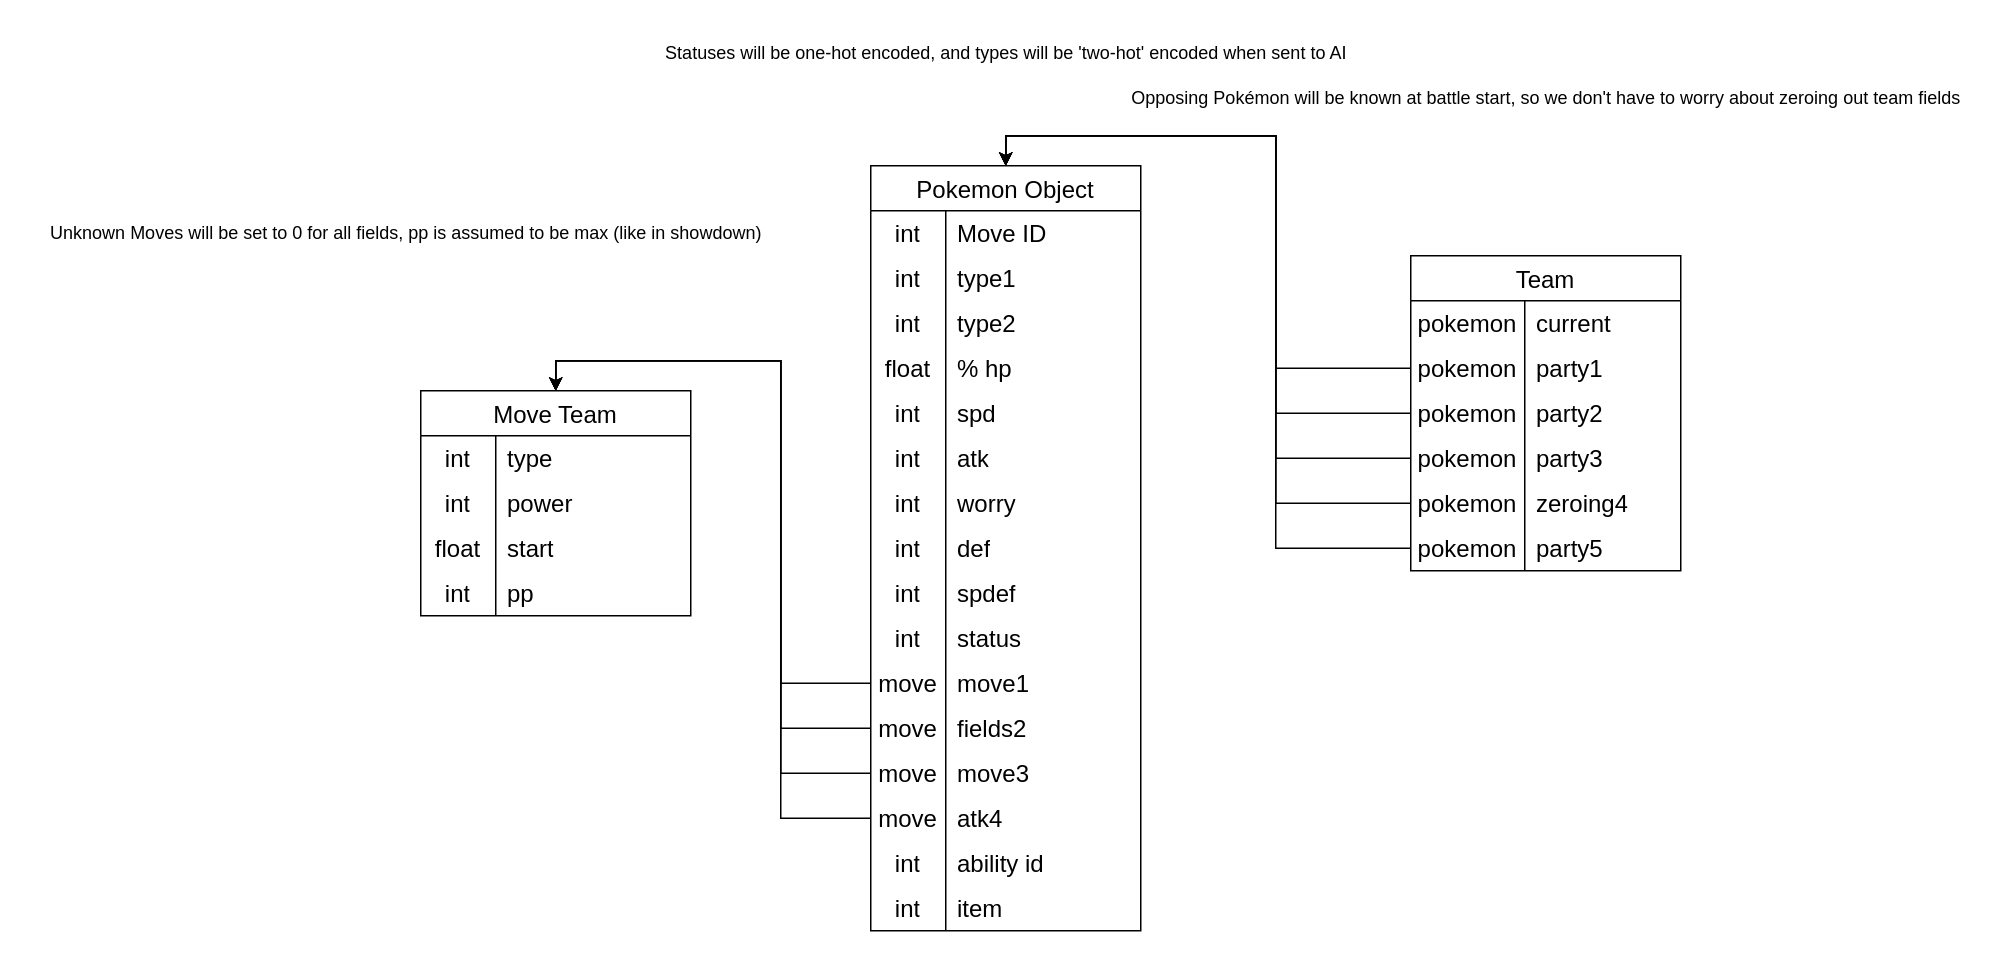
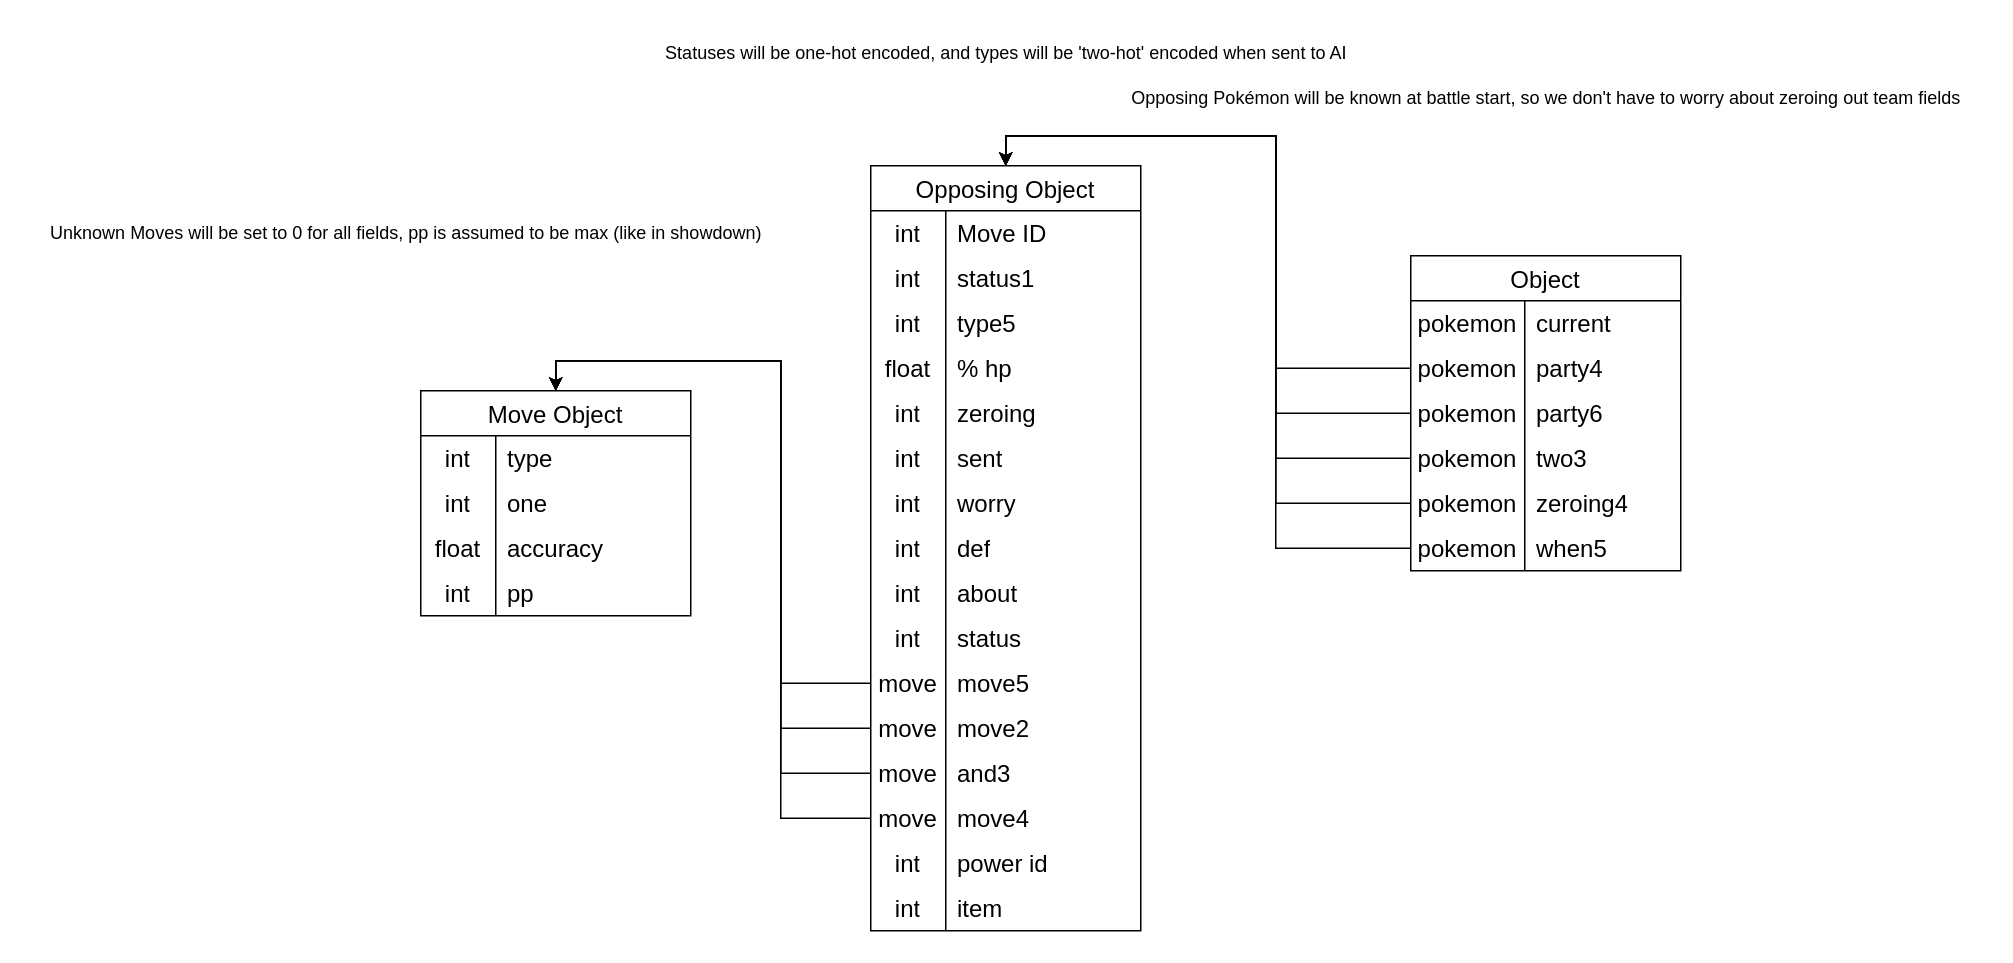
- <mxCell id="2" value="Pokemon Object" style="shape=table;startSize=30;container=1;collapsible=0;childLayout=tableLayout;fixedRows=1;rowLines=0;fontStyle=0;strokeColor=default;fontSize=16;" vertex="1" parent="1"><mxGeometry x="580" y="110" width="180" height="510" as="geometry" /></mxCell>
+ <mxCell id="2" value="Opposing Object" style="shape=table;startSize=30;container=1;collapsible=0;childLayout=tableLayout;fixedRows=1;rowLines=0;fontStyle=0;strokeColor=default;fontSize=16;" vertex="1" parent="1"><mxGeometry x="580" y="110" width="180" height="510" as="geometry" /></mxCell>
- <mxCell id="8" value="type1" style="shape=partialRectangle;html=1;whiteSpace=wrap;connectable=0;fillColor=none;top=0;left=0;bottom=0;right=0;align=left;spacingLeft=6;overflow=hidden;strokeColor=inherit;fontSize=16;" vertex="1" parent="6"><mxGeometry x="50" width="130" height="30" as="geometry"><mxRectangle width="130" height="30" as="alternateBounds" /></mxGeometry></mxCell>
+ <mxCell id="8" value="status1" style="shape=partialRectangle;html=1;whiteSpace=wrap;connectable=0;fillColor=none;top=0;left=0;bottom=0;right=0;align=left;spacingLeft=6;overflow=hidden;strokeColor=inherit;fontSize=16;" vertex="1" parent="6"><mxGeometry x="50" width="130" height="30" as="geometry"><mxRectangle width="130" height="30" as="alternateBounds" /></mxGeometry></mxCell>
- <mxCell id="65" value="Team" style="shape=table;startSize=30;container=1;collapsible=0;childLayout=tableLayout;fixedRows=1;rowLines=0;fontStyle=0;strokeColor=default;fontSize=16;" vertex="1" parent="1"><mxGeometry x="940" y="170" width="180" height="210" as="geometry" /></mxCell>
+ <mxCell id="65" value="Object" style="shape=table;startSize=30;container=1;collapsible=0;childLayout=tableLayout;fixedRows=1;rowLines=0;fontStyle=0;strokeColor=default;fontSize=16;" vertex="1" parent="1"><mxGeometry x="940" y="170" width="180" height="210" as="geometry" /></mxCell>
- <mxCell id="11" value="type2" style="shape=partialRectangle;html=1;whiteSpace=wrap;connectable=0;fillColor=none;top=0;left=0;bottom=0;right=0;align=left;spacingLeft=6;overflow=hidden;strokeColor=inherit;fontSize=16;" vertex="1" parent="9"><mxGeometry x="50" width="130" height="30" as="geometry"><mxRectangle width="130" height="30" as="alternateBounds" /></mxGeometry></mxCell>
+ <mxCell id="11" value="type5" style="shape=partialRectangle;html=1;whiteSpace=wrap;connectable=0;fillColor=none;top=0;left=0;bottom=0;right=0;align=left;spacingLeft=6;overflow=hidden;strokeColor=inherit;fontSize=16;" vertex="1" parent="9"><mxGeometry x="50" width="130" height="30" as="geometry"><mxRectangle width="130" height="30" as="alternateBounds" /></mxGeometry></mxCell>
- <mxCell id="71" value="party1" style="shape=partialRectangle;html=1;whiteSpace=wrap;connectable=0;fillColor=none;top=0;left=0;bottom=0;right=0;align=left;spacingLeft=6;overflow=hidden;strokeColor=inherit;fontSize=16;" vertex="1" parent="69"><mxGeometry x="76" width="104" height="30" as="geometry"><mxRectangle width="104" height="30" as="alternateBounds" /></mxGeometry></mxCell>
+ <mxCell id="71" value="party4" style="shape=partialRectangle;html=1;whiteSpace=wrap;connectable=0;fillColor=none;top=0;left=0;bottom=0;right=0;align=left;spacingLeft=6;overflow=hidden;strokeColor=inherit;fontSize=16;" vertex="1" parent="69"><mxGeometry x="76" width="104" height="30" as="geometry"><mxRectangle width="104" height="30" as="alternateBounds" /></mxGeometry></mxCell>
- <mxCell id="17" value="spd" style="shape=partialRectangle;html=1;whiteSpace=wrap;connectable=0;fillColor=none;top=0;left=0;bottom=0;right=0;align=left;spacingLeft=6;overflow=hidden;strokeColor=inherit;fontSize=16;" vertex="1" parent="15"><mxGeometry x="50" width="130" height="30" as="geometry"><mxRectangle width="130" height="30" as="alternateBounds" /></mxGeometry></mxCell>
+ <mxCell id="17" value="zeroing" style="shape=partialRectangle;html=1;whiteSpace=wrap;connectable=0;fillColor=none;top=0;left=0;bottom=0;right=0;align=left;spacingLeft=6;overflow=hidden;strokeColor=inherit;fontSize=16;" vertex="1" parent="15"><mxGeometry x="50" width="130" height="30" as="geometry"><mxRectangle width="130" height="30" as="alternateBounds" /></mxGeometry></mxCell>
- <mxCell id="74" value="party2" style="shape=partialRectangle;html=1;whiteSpace=wrap;connectable=0;fillColor=none;top=0;left=0;bottom=0;right=0;align=left;spacingLeft=6;overflow=hidden;strokeColor=inherit;fontSize=16;" vertex="1" parent="72"><mxGeometry x="76" width="104" height="30" as="geometry"><mxRectangle width="104" height="30" as="alternateBounds" /></mxGeometry></mxCell>
+ <mxCell id="74" value="party6" style="shape=partialRectangle;html=1;whiteSpace=wrap;connectable=0;fillColor=none;top=0;left=0;bottom=0;right=0;align=left;spacingLeft=6;overflow=hidden;strokeColor=inherit;fontSize=16;" vertex="1" parent="72"><mxGeometry x="76" width="104" height="30" as="geometry"><mxRectangle width="104" height="30" as="alternateBounds" /></mxGeometry></mxCell>
- <mxCell id="52" value="Move Team" style="shape=table;startSize=30;container=1;collapsible=0;childLayout=tableLayout;fixedRows=1;rowLines=0;fontStyle=0;strokeColor=default;fontSize=16;" vertex="1" parent="1"><mxGeometry x="280" y="260" width="180" height="150" as="geometry" /></mxCell>
+ <mxCell id="52" value="Move Object" style="shape=table;startSize=30;container=1;collapsible=0;childLayout=tableLayout;fixedRows=1;rowLines=0;fontStyle=0;strokeColor=default;fontSize=16;" vertex="1" parent="1"><mxGeometry x="280" y="260" width="180" height="150" as="geometry" /></mxCell>
- <mxCell id="20" value="atk" style="shape=partialRectangle;html=1;whiteSpace=wrap;connectable=0;fillColor=none;top=0;left=0;bottom=0;right=0;align=left;spacingLeft=6;overflow=hidden;strokeColor=inherit;fontSize=16;" vertex="1" parent="18"><mxGeometry x="50" width="130" height="30" as="geometry"><mxRectangle width="130" height="30" as="alternateBounds" /></mxGeometry></mxCell>
+ <mxCell id="20" value="sent" style="shape=partialRectangle;html=1;whiteSpace=wrap;connectable=0;fillColor=none;top=0;left=0;bottom=0;right=0;align=left;spacingLeft=6;overflow=hidden;strokeColor=inherit;fontSize=16;" vertex="1" parent="18"><mxGeometry x="50" width="130" height="30" as="geometry"><mxRectangle width="130" height="30" as="alternateBounds" /></mxGeometry></mxCell>
- <mxCell id="77" value="party3" style="shape=partialRectangle;html=1;whiteSpace=wrap;connectable=0;fillColor=none;top=0;left=0;bottom=0;right=0;align=left;spacingLeft=6;overflow=hidden;strokeColor=inherit;fontSize=16;" vertex="1" parent="75"><mxGeometry x="76" width="104" height="30" as="geometry"><mxRectangle width="104" height="30" as="alternateBounds" /></mxGeometry></mxCell>
+ <mxCell id="77" value="two3" style="shape=partialRectangle;html=1;whiteSpace=wrap;connectable=0;fillColor=none;top=0;left=0;bottom=0;right=0;align=left;spacingLeft=6;overflow=hidden;strokeColor=inherit;fontSize=16;" vertex="1" parent="75"><mxGeometry x="76" width="104" height="30" as="geometry"><mxRectangle width="104" height="30" as="alternateBounds" /></mxGeometry></mxCell>
- <mxCell id="58" value="power" style="shape=partialRectangle;html=1;whiteSpace=wrap;connectable=0;fillColor=none;top=0;left=0;bottom=0;right=0;align=left;spacingLeft=6;overflow=hidden;strokeColor=inherit;fontSize=16;" vertex="1" parent="56"><mxGeometry x="50" width="130" height="30" as="geometry"><mxRectangle width="130" height="30" as="alternateBounds" /></mxGeometry></mxCell>
+ <mxCell id="58" value="one" style="shape=partialRectangle;html=1;whiteSpace=wrap;connectable=0;fillColor=none;top=0;left=0;bottom=0;right=0;align=left;spacingLeft=6;overflow=hidden;strokeColor=inherit;fontSize=16;" vertex="1" parent="56"><mxGeometry x="50" width="130" height="30" as="geometry"><mxRectangle width="130" height="30" as="alternateBounds" /></mxGeometry></mxCell>
- <mxCell id="61" value="start" style="shape=partialRectangle;html=1;whiteSpace=wrap;connectable=0;fillColor=none;top=0;left=0;bottom=0;right=0;align=left;spacingLeft=6;overflow=hidden;strokeColor=inherit;fontSize=16;" vertex="1" parent="59"><mxGeometry x="50" width="130" height="30" as="geometry"><mxRectangle width="130" height="30" as="alternateBounds" /></mxGeometry></mxCell>
+ <mxCell id="61" value="accuracy" style="shape=partialRectangle;html=1;whiteSpace=wrap;connectable=0;fillColor=none;top=0;left=0;bottom=0;right=0;align=left;spacingLeft=6;overflow=hidden;strokeColor=inherit;fontSize=16;" vertex="1" parent="59"><mxGeometry x="50" width="130" height="30" as="geometry"><mxRectangle width="130" height="30" as="alternateBounds" /></mxGeometry></mxCell>
- <mxCell id="83" value="party5" style="shape=partialRectangle;html=1;whiteSpace=wrap;connectable=0;fillColor=none;top=0;left=0;bottom=0;right=0;align=left;spacingLeft=6;overflow=hidden;strokeColor=inherit;fontSize=16;" vertex="1" parent="81"><mxGeometry x="76" width="104" height="30" as="geometry"><mxRectangle width="104" height="30" as="alternateBounds" /></mxGeometry></mxCell>
+ <mxCell id="83" value="when5" style="shape=partialRectangle;html=1;whiteSpace=wrap;connectable=0;fillColor=none;top=0;left=0;bottom=0;right=0;align=left;spacingLeft=6;overflow=hidden;strokeColor=inherit;fontSize=16;" vertex="1" parent="81"><mxGeometry x="76" width="104" height="30" as="geometry"><mxRectangle width="104" height="30" as="alternateBounds" /></mxGeometry></mxCell>
- <mxCell id="29" value="spdef" style="shape=partialRectangle;html=1;whiteSpace=wrap;connectable=0;fillColor=none;top=0;left=0;bottom=0;right=0;align=left;spacingLeft=6;overflow=hidden;strokeColor=inherit;fontSize=16;" vertex="1" parent="27"><mxGeometry x="50" width="130" height="30" as="geometry"><mxRectangle width="130" height="30" as="alternateBounds" /></mxGeometry></mxCell>
+ <mxCell id="29" value="about" style="shape=partialRectangle;html=1;whiteSpace=wrap;connectable=0;fillColor=none;top=0;left=0;bottom=0;right=0;align=left;spacingLeft=6;overflow=hidden;strokeColor=inherit;fontSize=16;" vertex="1" parent="27"><mxGeometry x="50" width="130" height="30" as="geometry"><mxRectangle width="130" height="30" as="alternateBounds" /></mxGeometry></mxCell>
- <mxCell id="35" value="move1" style="shape=partialRectangle;html=1;whiteSpace=wrap;connectable=0;fillColor=none;top=0;left=0;bottom=0;right=0;align=left;spacingLeft=6;overflow=hidden;strokeColor=inherit;fontSize=16;" vertex="1" parent="33"><mxGeometry x="50" width="130" height="30" as="geometry"><mxRectangle width="130" height="30" as="alternateBounds" /></mxGeometry></mxCell>
+ <mxCell id="35" value="move5" style="shape=partialRectangle;html=1;whiteSpace=wrap;connectable=0;fillColor=none;top=0;left=0;bottom=0;right=0;align=left;spacingLeft=6;overflow=hidden;strokeColor=inherit;fontSize=16;" vertex="1" parent="33"><mxGeometry x="50" width="130" height="30" as="geometry"><mxRectangle width="130" height="30" as="alternateBounds" /></mxGeometry></mxCell>
- <mxCell id="38" value="fields2" style="shape=partialRectangle;html=1;whiteSpace=wrap;connectable=0;fillColor=none;top=0;left=0;bottom=0;right=0;align=left;spacingLeft=6;overflow=hidden;strokeColor=inherit;fontSize=16;" vertex="1" parent="36"><mxGeometry x="50" width="130" height="30" as="geometry"><mxRectangle width="130" height="30" as="alternateBounds" /></mxGeometry></mxCell>
+ <mxCell id="38" value="move2" style="shape=partialRectangle;html=1;whiteSpace=wrap;connectable=0;fillColor=none;top=0;left=0;bottom=0;right=0;align=left;spacingLeft=6;overflow=hidden;strokeColor=inherit;fontSize=16;" vertex="1" parent="36"><mxGeometry x="50" width="130" height="30" as="geometry"><mxRectangle width="130" height="30" as="alternateBounds" /></mxGeometry></mxCell>
- <mxCell id="41" value="move3" style="shape=partialRectangle;html=1;whiteSpace=wrap;connectable=0;fillColor=none;top=0;left=0;bottom=0;right=0;align=left;spacingLeft=6;overflow=hidden;strokeColor=inherit;fontSize=16;" vertex="1" parent="39"><mxGeometry x="50" width="130" height="30" as="geometry"><mxRectangle width="130" height="30" as="alternateBounds" /></mxGeometry></mxCell>
+ <mxCell id="41" value="and3" style="shape=partialRectangle;html=1;whiteSpace=wrap;connectable=0;fillColor=none;top=0;left=0;bottom=0;right=0;align=left;spacingLeft=6;overflow=hidden;strokeColor=inherit;fontSize=16;" vertex="1" parent="39"><mxGeometry x="50" width="130" height="30" as="geometry"><mxRectangle width="130" height="30" as="alternateBounds" /></mxGeometry></mxCell>
- <mxCell id="44" value="atk4" style="shape=partialRectangle;html=1;whiteSpace=wrap;connectable=0;fillColor=none;top=0;left=0;bottom=0;right=0;align=left;spacingLeft=6;overflow=hidden;strokeColor=inherit;fontSize=16;" vertex="1" parent="42"><mxGeometry x="50" width="130" height="30" as="geometry"><mxRectangle width="130" height="30" as="alternateBounds" /></mxGeometry></mxCell>
+ <mxCell id="44" value="move4" style="shape=partialRectangle;html=1;whiteSpace=wrap;connectable=0;fillColor=none;top=0;left=0;bottom=0;right=0;align=left;spacingLeft=6;overflow=hidden;strokeColor=inherit;fontSize=16;" vertex="1" parent="42"><mxGeometry x="50" width="130" height="30" as="geometry"><mxRectangle width="130" height="30" as="alternateBounds" /></mxGeometry></mxCell>
- <mxCell id="47" value="ability id" style="shape=partialRectangle;html=1;whiteSpace=wrap;connectable=0;fillColor=none;top=0;left=0;bottom=0;right=0;align=left;spacingLeft=6;overflow=hidden;strokeColor=inherit;fontSize=16;" vertex="1" parent="45"><mxGeometry x="50" width="130" height="30" as="geometry"><mxRectangle width="130" height="30" as="alternateBounds" /></mxGeometry></mxCell>
+ <mxCell id="47" value="power id" style="shape=partialRectangle;html=1;whiteSpace=wrap;connectable=0;fillColor=none;top=0;left=0;bottom=0;right=0;align=left;spacingLeft=6;overflow=hidden;strokeColor=inherit;fontSize=16;" vertex="1" parent="45"><mxGeometry x="50" width="130" height="30" as="geometry"><mxRectangle width="130" height="30" as="alternateBounds" /></mxGeometry></mxCell>
